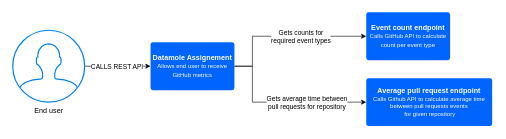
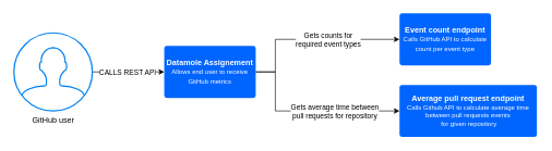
- <mxCell id="4" value="End user" style="html=1;verticalLabelPosition=bottom;align=center;labelBackgroundColor=#ffffff;verticalAlign=top;strokeWidth=2;strokeColor=#0080F0;shadow=0;dashed=0;shape=mxgraph.ios7.icons.user;" vertex="1" parent="1"><mxGeometry x="20" y="50" width="120" height="120" as="geometry" /></mxCell>
+ <mxCell id="4" value="GitHub user" style="html=1;verticalLabelPosition=bottom;align=center;labelBackgroundColor=#ffffff;verticalAlign=top;strokeWidth=2;strokeColor=#0080F0;shadow=0;dashed=0;shape=mxgraph.ios7.icons.user;" vertex="1" parent="1"><mxGeometry x="20" y="50" width="120" height="120" as="geometry" /></mxCell>
